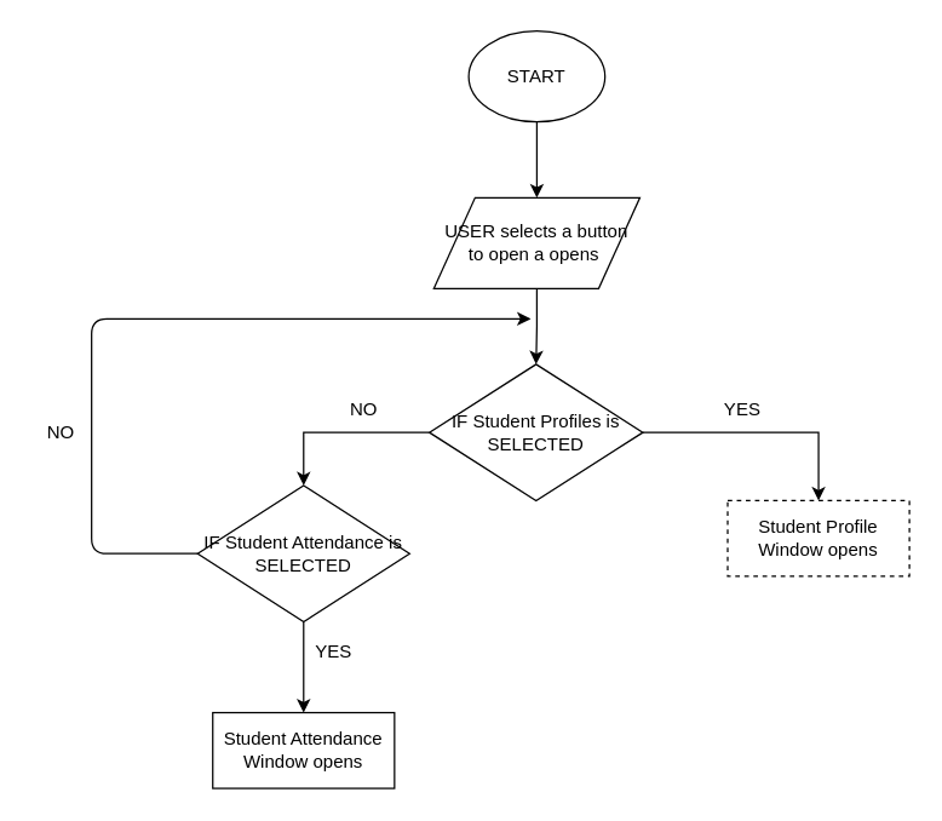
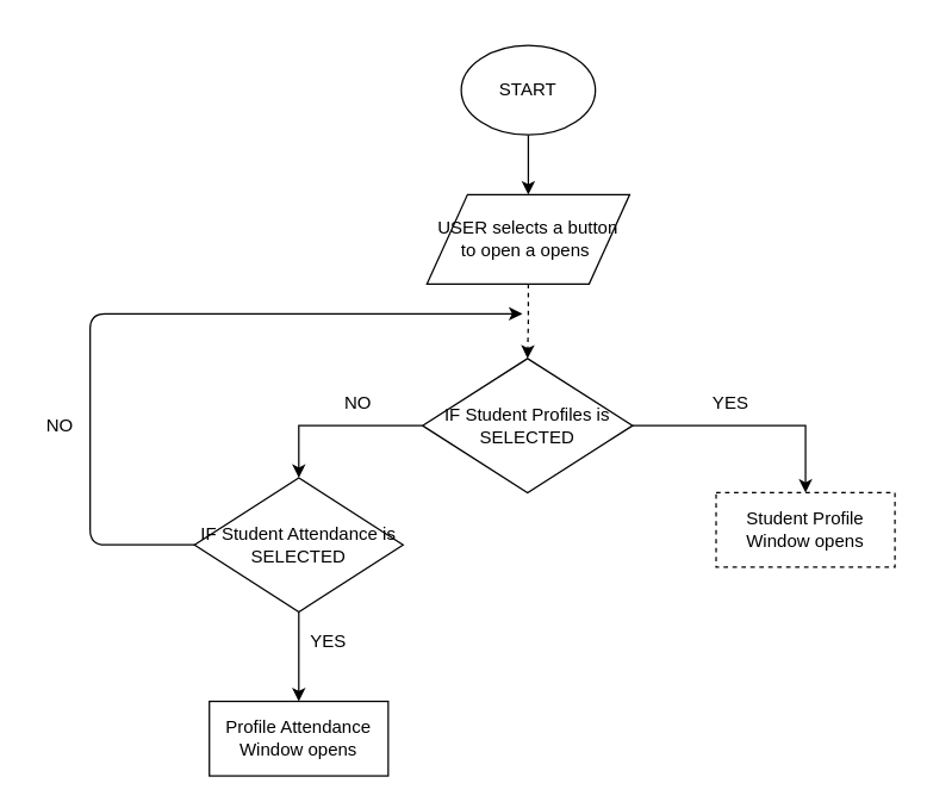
- <mxCell id="3" value="START" style="ellipse;whiteSpace=wrap;html=1;" vertex="1" parent="1"><mxGeometry x="309" y="20" width="90" height="60" as="geometry" /></mxCell>
+ <mxCell id="3" value="START" style="ellipse;whiteSpace=wrap;html=1;" vertex="1" parent="1"><mxGeometry x="309" y="30" width="90" height="60" as="geometry" /></mxCell>
- <mxCell id="4" style="edgeStyle=orthogonalEdgeStyle;rounded=0;orthogonalLoop=1;jettySize=auto;html=1;entryX=0.5;entryY=0;entryDx=0;entryDy=0;exitX=0.5;exitY=1;exitDx=0;exitDy=0;" edge="1" parent="1" source="5" target="8"><mxGeometry relative="1" as="geometry" /></mxCell>
+ <mxCell id="4" style="edgeStyle=orthogonalEdgeStyle;rounded=0;orthogonalLoop=1;jettySize=auto;html=1;entryX=0.5;entryY=0;entryDx=0;entryDy=0;exitX=0.5;exitY=1;exitDx=0;exitDy=0;dashed=1;" edge="1" parent="1" source="5" target="8"><mxGeometry relative="1" as="geometry" /></mxCell>
- <mxCell id="15" value="Student Attendance Window opens" style="rounded=0;whiteSpace=wrap;html=1;" vertex="1" parent="1"><mxGeometry x="140" y="470" width="120" height="50" as="geometry" /></mxCell>
+ <mxCell id="15" value="Profile Attendance Window opens" style="rounded=0;whiteSpace=wrap;html=1;" vertex="1" parent="1"><mxGeometry x="140" y="470" width="120" height="50" as="geometry" /></mxCell>
